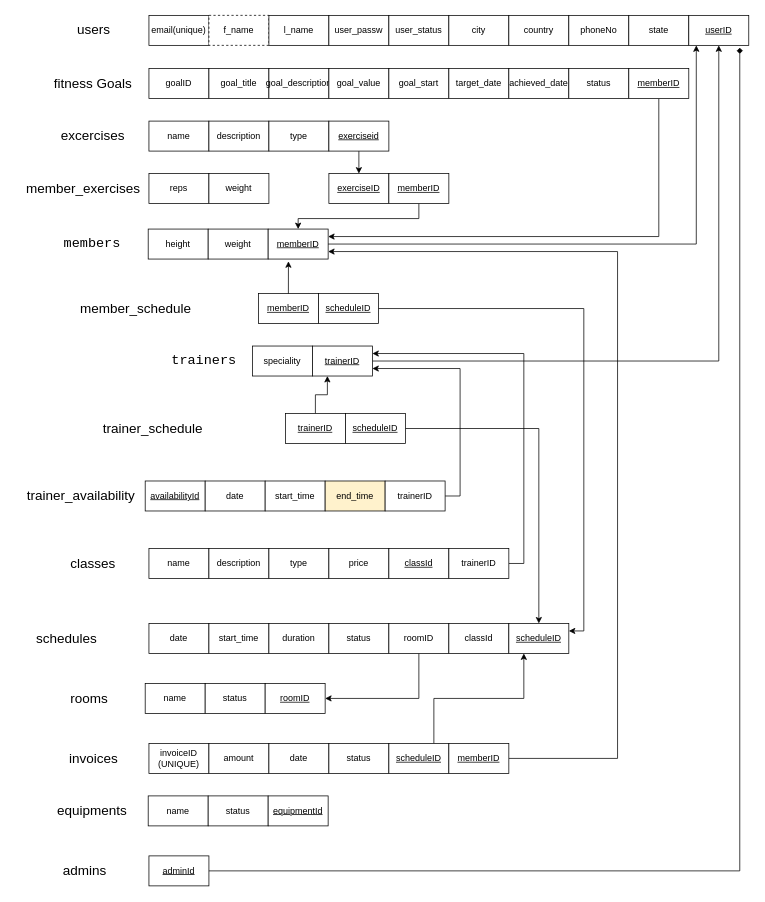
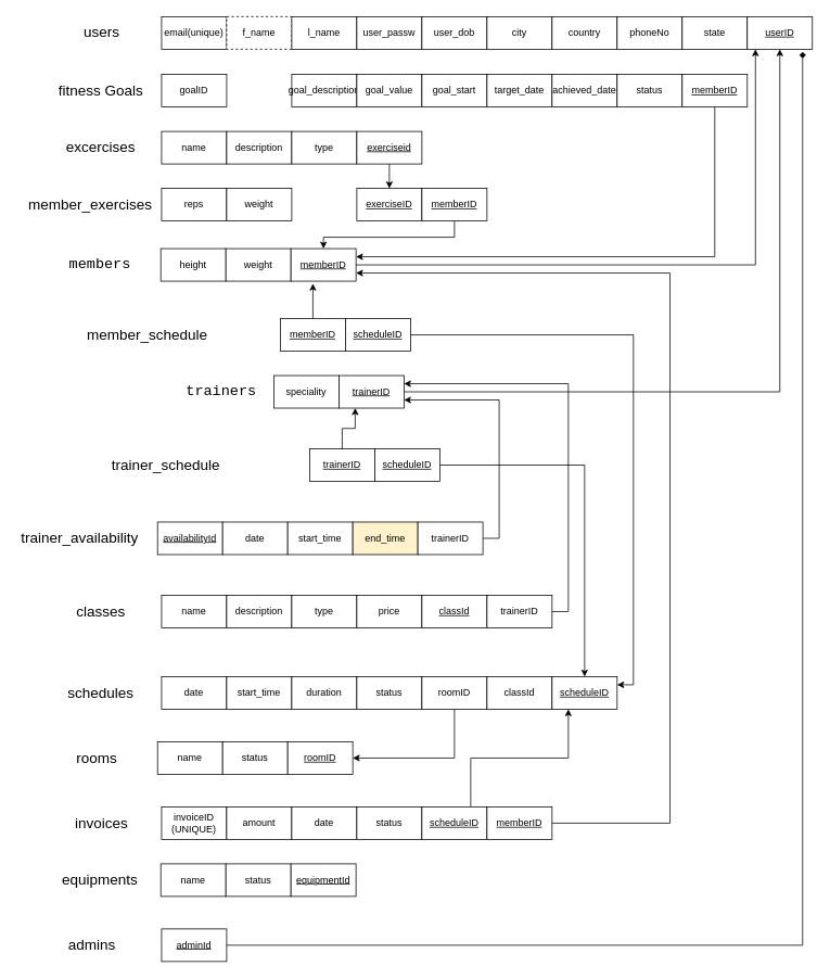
- <mxCell id="6" value="user_status" style="rounded=0;whiteSpace=wrap;html=1;" vertex="1" parent="1"><mxGeometry x="518" y="20" width="80" height="40" as="geometry" /></mxCell>
+ <mxCell id="6" value="user_dob" style="rounded=0;whiteSpace=wrap;html=1;" vertex="1" parent="1"><mxGeometry x="518" y="20" width="80" height="40" as="geometry" /></mxCell>
- <mxCell id="18" value="goal_title" style="rounded=0;whiteSpace=wrap;html=1;" vertex="1" parent="1"><mxGeometry x="278" y="91" width="80" height="40" as="geometry" /></mxCell>
- <mxCell id="38" value="trainer_availability" style="text;html=1;align=center;verticalAlign=middle;resizable=0;points=[];autosize=1;strokeColor=none;fillColor=none;fontSize=18;" vertex="1" parent="1"><mxGeometry x="22" y="641" width="170" height="40" as="geometry" /></mxCell>
+ <mxCell id="38" value="trainer_availability" style="text;html=1;align=center;verticalAlign=middle;resizable=0;points=[];autosize=1;strokeColor=none;fillColor=none;fontSize=18;" vertex="1" parent="1"><mxGeometry x="12" y="641" width="170" height="40" as="geometry" /></mxCell>
- <mxCell id="65" value="schedules" style="text;html=1;align=center;verticalAlign=middle;resizable=0;points=[];autosize=1;strokeColor=none;fillColor=none;fontSize=18;" vertex="1" parent="1"><mxGeometry x="38" y="831" width="100" height="40" as="geometry" /></mxCell>
+ <mxCell id="65" value="schedules" style="text;html=1;align=center;verticalAlign=middle;resizable=0;points=[];autosize=1;strokeColor=none;fillColor=none;fontSize=18;" vertex="1" parent="1"><mxGeometry x="73" y="831" width="100" height="40" as="geometry" /></mxCell>
